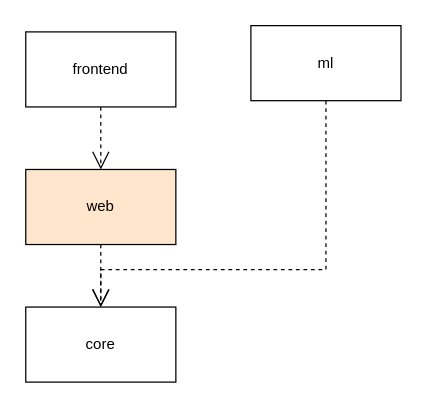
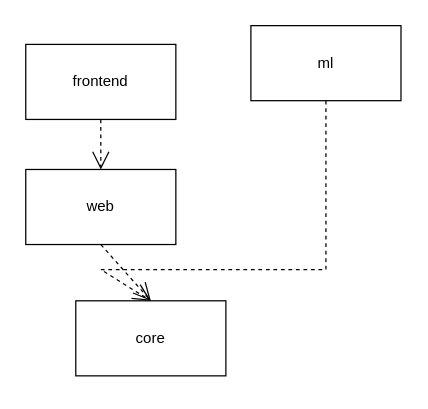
- <mxCell id="5" value="frontend" style="rounded=0;whiteSpace=wrap;html=1;" vertex="1" parent="1"><mxGeometry x="20" y="25" width="120" height="60" as="geometry" /></mxCell>
+ <mxCell id="5" value="frontend" style="rounded=0;whiteSpace=wrap;html=1;" vertex="1" parent="1"><mxGeometry x="20" y="35" width="120" height="60" as="geometry" /></mxCell>
- <mxCell id="4" value="web" style="rounded=0;whiteSpace=wrap;html=1;fillColor=#ffe6cc;" vertex="1" parent="1"><mxGeometry x="20" y="135" width="120" height="60" as="geometry" /></mxCell>
+ <mxCell id="4" value="web" style="rounded=0;whiteSpace=wrap;html=1;" vertex="1" parent="1"><mxGeometry x="20" y="135" width="120" height="60" as="geometry" /></mxCell>
- <mxCell id="3" value="core" style="rounded=0;whiteSpace=wrap;html=1;" vertex="1" parent="1"><mxGeometry x="20" y="245" width="120" height="60" as="geometry" /></mxCell>
+ <mxCell id="3" value="core" style="rounded=0;whiteSpace=wrap;html=1;" vertex="1" parent="1"><mxGeometry x="60" y="240" width="120" height="60" as="geometry" /></mxCell>
